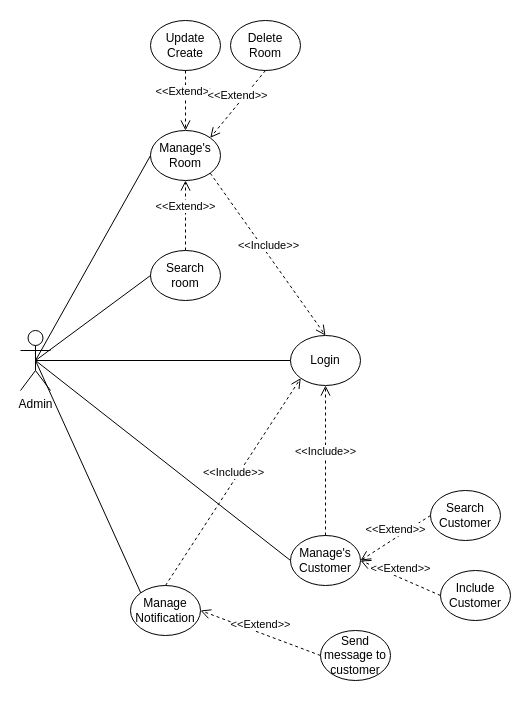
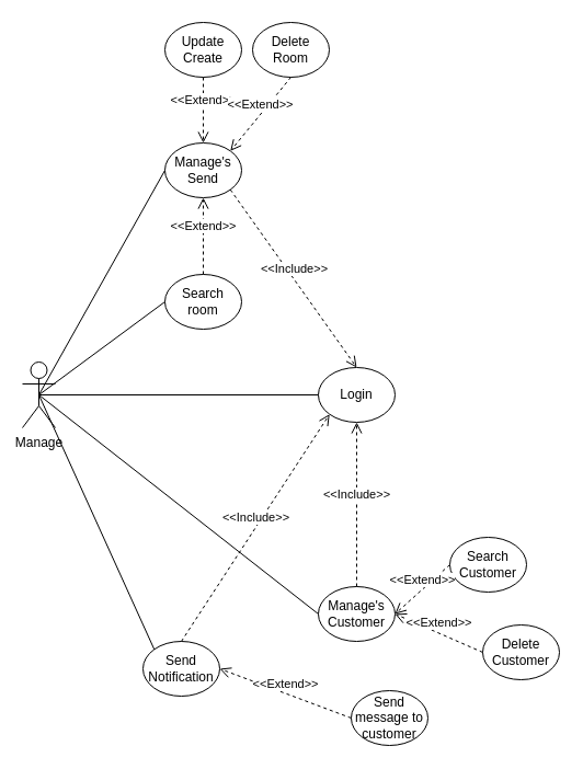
- <mxCell id="8" value="Manage's Room" style="ellipse;whiteSpace=wrap;html=1;" parent="1" vertex="1"><mxGeometry x="150" y="130" width="70" height="50" as="geometry" /></mxCell>
+ <mxCell id="8" value="Manage's Send" style="ellipse;whiteSpace=wrap;html=1;" parent="1" vertex="1"><mxGeometry x="150" y="130" width="70" height="50" as="geometry" /></mxCell>
- <mxCell id="2" value="Admin" style="shape=umlActor;verticalLabelPosition=bottom;verticalAlign=top;html=1;outlineConnect=0;" parent="1" vertex="1"><mxGeometry x="20" y="330" width="30" height="60" as="geometry" /></mxCell>
+ <mxCell id="2" value="Manage" style="shape=umlActor;verticalLabelPosition=bottom;verticalAlign=top;html=1;outlineConnect=0;" parent="1" vertex="1"><mxGeometry x="20" y="330" width="30" height="60" as="geometry" /></mxCell>
- <mxCell id="6" value="Search Customer" style="ellipse;whiteSpace=wrap;html=1;" parent="1" vertex="1"><mxGeometry x="430" y="490" width="70" height="50" as="geometry" /></mxCell>
+ <mxCell id="6" value="Search Customer" style="ellipse;whiteSpace=wrap;html=1;" parent="1" vertex="1"><mxGeometry x="410" y="490" width="70" height="50" as="geometry" /></mxCell>
- <mxCell id="5" value="Include Customer" style="ellipse;whiteSpace=wrap;html=1;" parent="1" vertex="1"><mxGeometry x="440" y="570" width="70" height="50" as="geometry" /></mxCell>
+ <mxCell id="5" value="Delete Customer" style="ellipse;whiteSpace=wrap;html=1;" parent="1" vertex="1"><mxGeometry x="440" y="570" width="70" height="50" as="geometry" /></mxCell>
- <mxCell id="22" value="Manage Notification" style="ellipse;whiteSpace=wrap;html=1;" parent="1" vertex="1"><mxGeometry x="130" y="585" width="70" height="50" as="geometry" /></mxCell>
+ <mxCell id="22" value="Send Notification" style="ellipse;whiteSpace=wrap;html=1;" parent="1" vertex="1"><mxGeometry x="130" y="585" width="70" height="50" as="geometry" /></mxCell>
